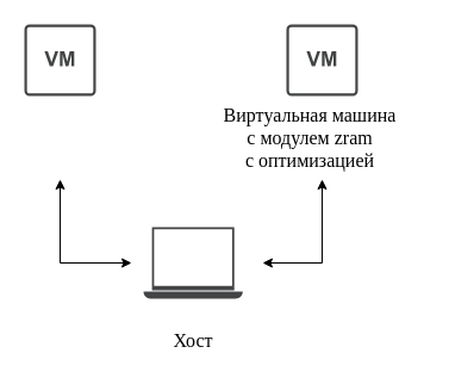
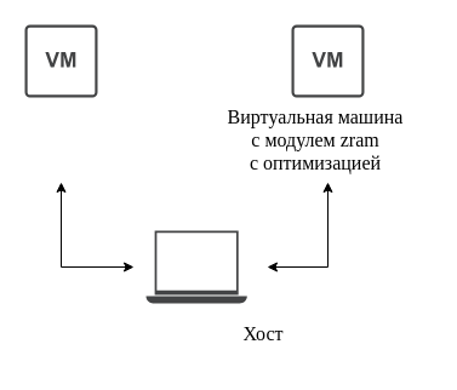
- <mxCell id="5" value="&lt;font style=&quot;font-size: 16px;&quot; face=&quot;Times New Roman&quot;&gt;Хост&lt;/font&gt;" style="text;html=1;strokeColor=none;fillColor=none;align=center;verticalAlign=middle;whiteSpace=wrap;rounded=0;" vertex="1" parent="1"><mxGeometry x="131.66" y="270" width="60" height="30" as="geometry" /></mxCell>
+ <mxCell id="5" value="&lt;font style=&quot;font-size: 16px;&quot; face=&quot;Times New Roman&quot;&gt;Хост&lt;/font&gt;" style="text;html=1;strokeColor=none;fillColor=none;align=center;verticalAlign=middle;whiteSpace=wrap;rounded=0;" vertex="1" parent="1"><mxGeometry x="186.66" y="260" width="60" height="30" as="geometry" /></mxCell>
